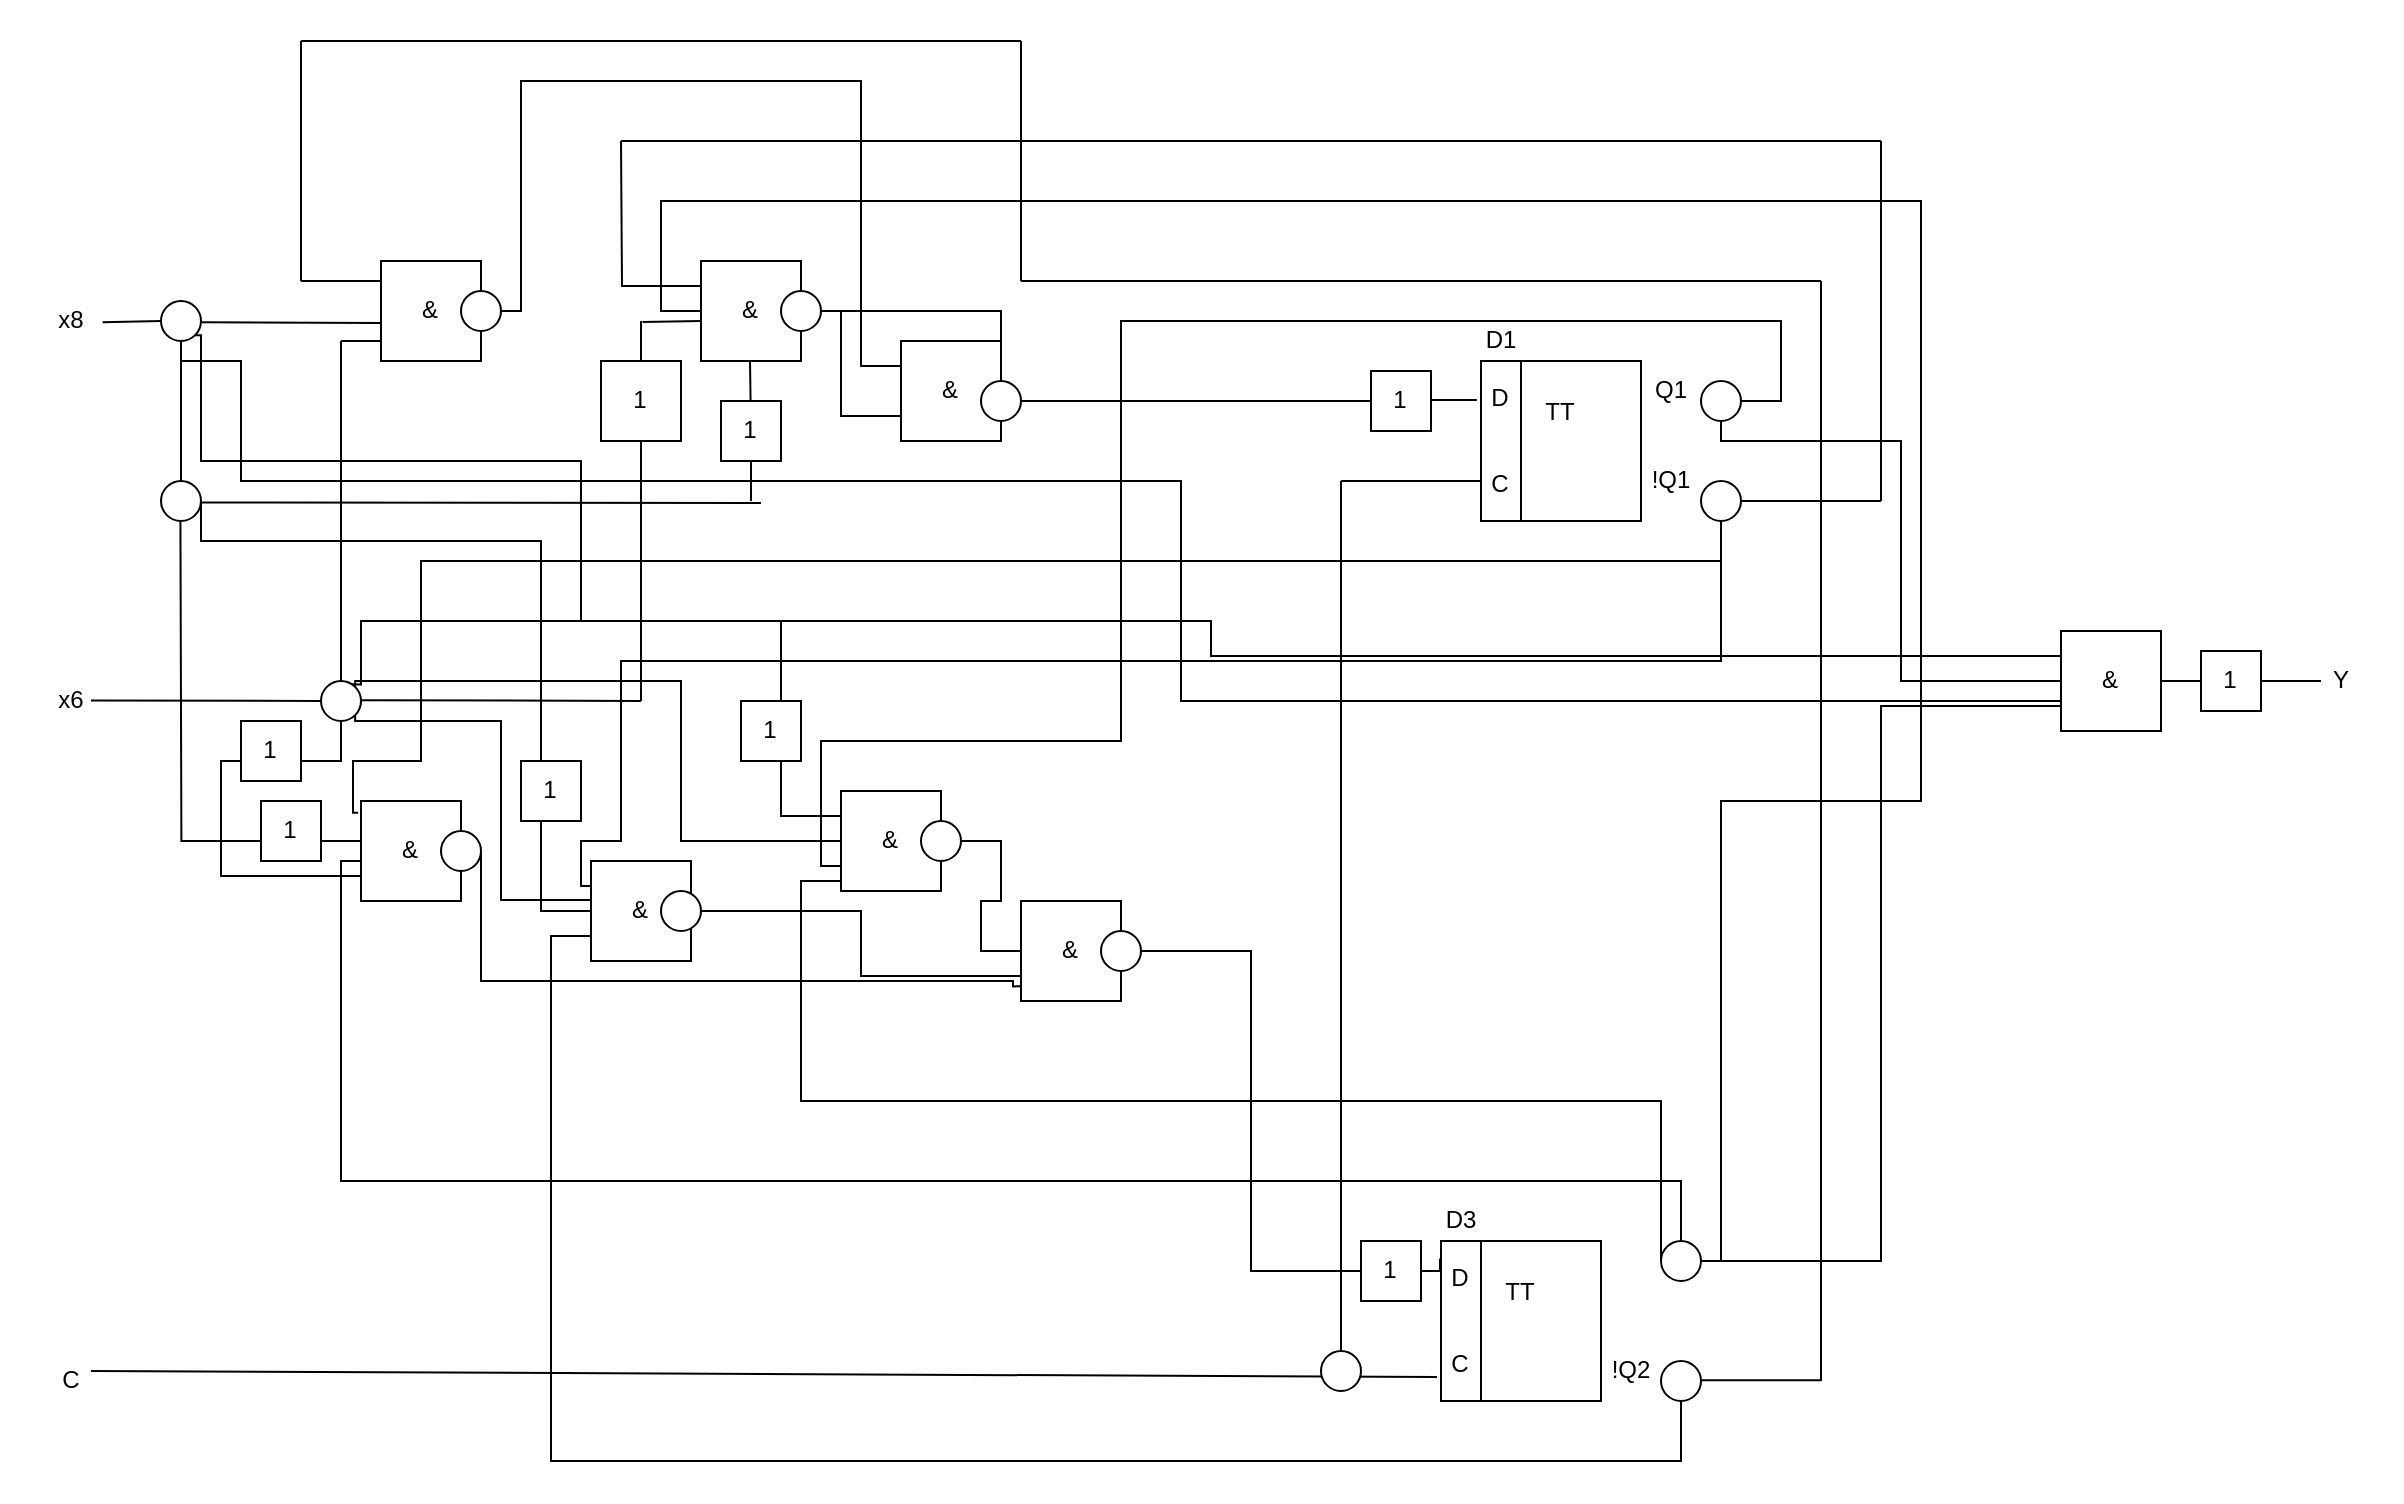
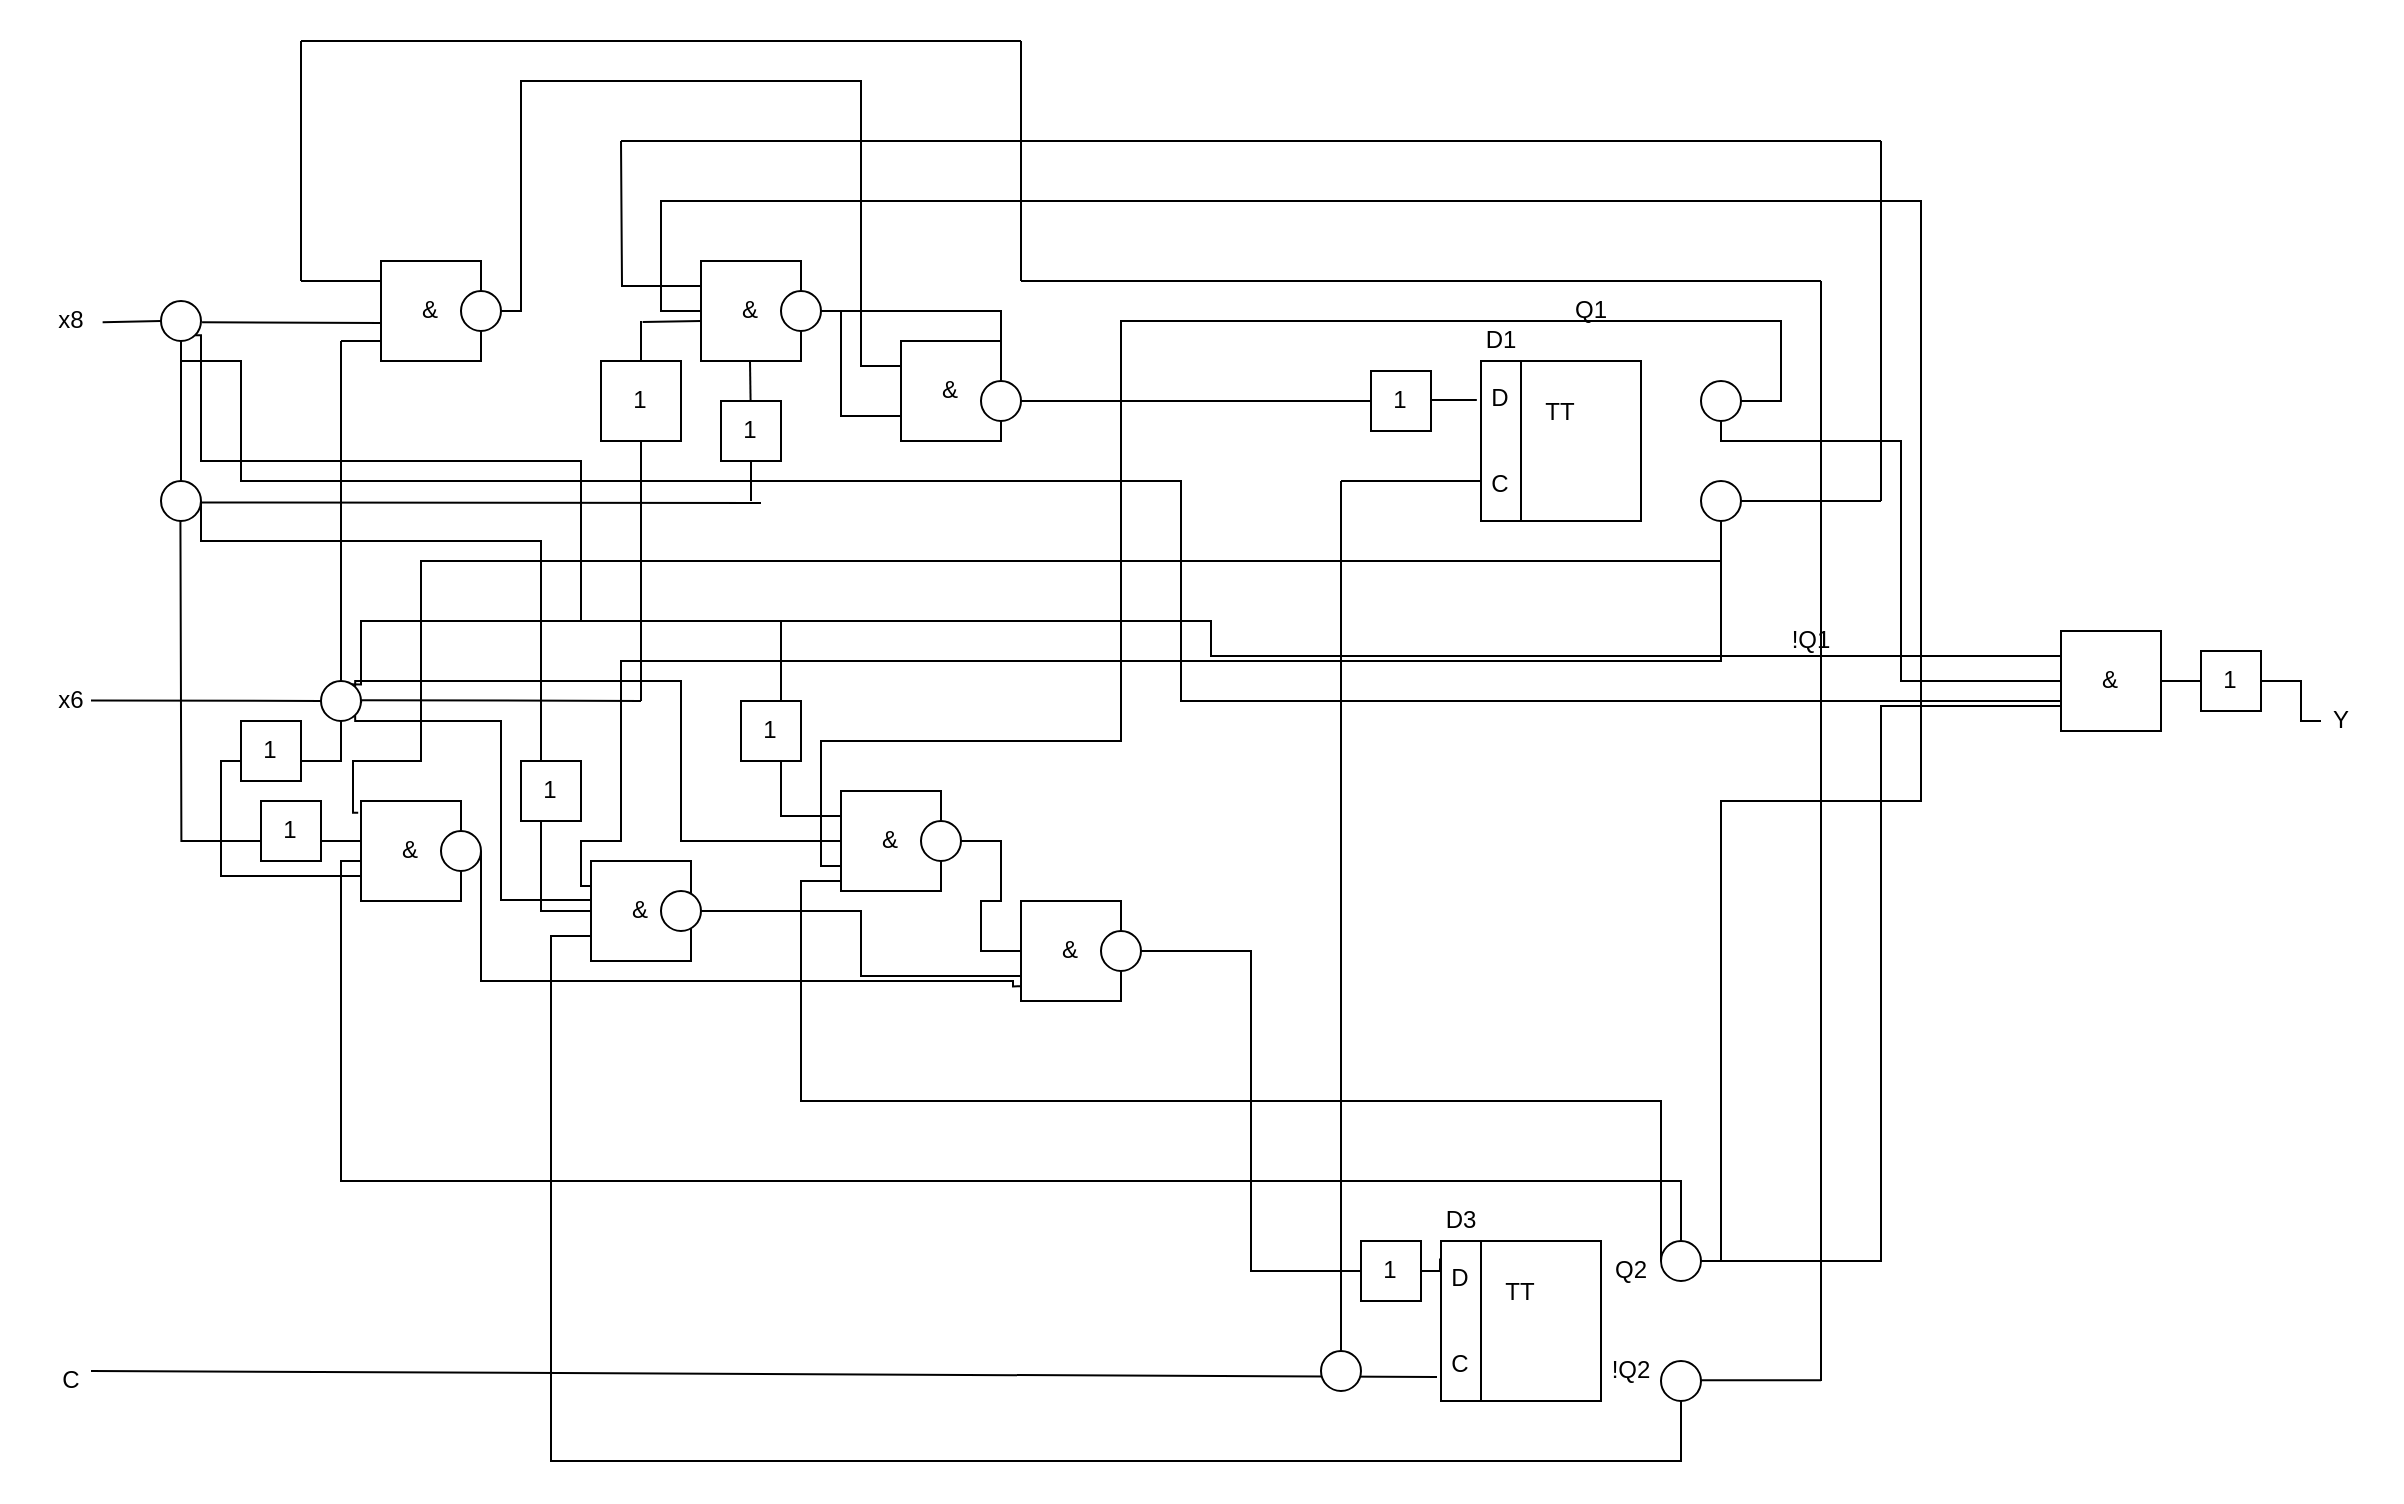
- <mxCell id="12" value="Q1" style="text;html=1;align=center;verticalAlign=middle;resizable=0;points=[];autosize=1;strokeColor=none;fillColor=none;" vertex="1" parent="1"><mxGeometry x="820" y="185" width="30" height="20" as="geometry" /></mxCell>
+ <mxCell id="12" value="Q1" style="text;html=1;align=center;verticalAlign=middle;resizable=0;points=[];autosize=1;strokeColor=none;fillColor=none;" vertex="1" parent="1"><mxGeometry x="780" y="145" width="30" height="20" as="geometry" /></mxCell>
- <mxCell id="15" value="!Q1" style="text;html=1;align=center;verticalAlign=middle;resizable=0;points=[];autosize=1;strokeColor=none;fillColor=none;" vertex="1" parent="1"><mxGeometry x="820" y="230" width="30" height="20" as="geometry" /></mxCell>
+ <mxCell id="15" value="!Q1" style="text;html=1;align=center;verticalAlign=middle;resizable=0;points=[];autosize=1;strokeColor=none;fillColor=none;" vertex="1" parent="1"><mxGeometry x="890" y="310" width="30" height="20" as="geometry" /></mxCell>
- <mxCell id="11" value="Y" style="text;html=1;align=center;verticalAlign=middle;resizable=0;points=[];autosize=1;strokeColor=none;fillColor=none;" vertex="1" parent="1"><mxGeometry x="1160" y="330" width="20" height="20" as="geometry" /></mxCell>
+ <mxCell id="11" value="Y" style="text;html=1;align=center;verticalAlign=middle;resizable=0;points=[];autosize=1;strokeColor=none;fillColor=none;" vertex="1" parent="1"><mxGeometry x="1160" y="350" width="20" height="20" as="geometry" /></mxCell>
+ <mxCell id="13" value="Q2" style="text;html=1;align=center;verticalAlign=middle;resizable=0;points=[];autosize=1;strokeColor=none;fillColor=none;" vertex="1" parent="1"><mxGeometry x="800" y="625" width="30" height="20" as="geometry" /></mxCell>
